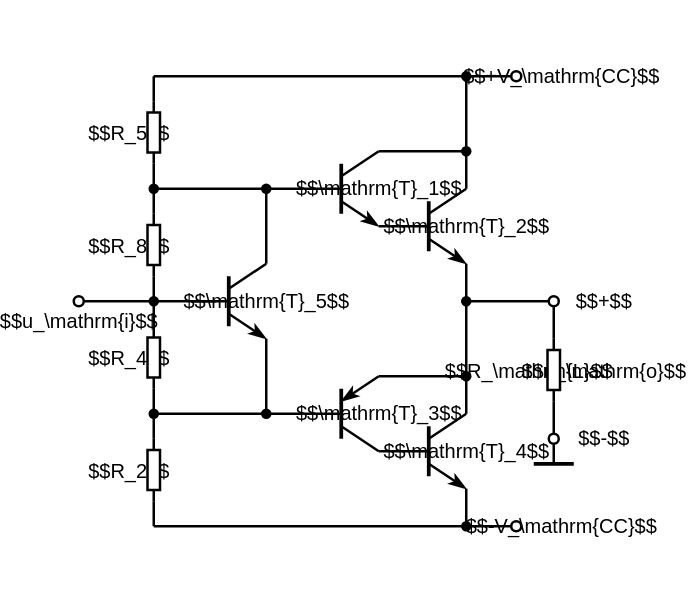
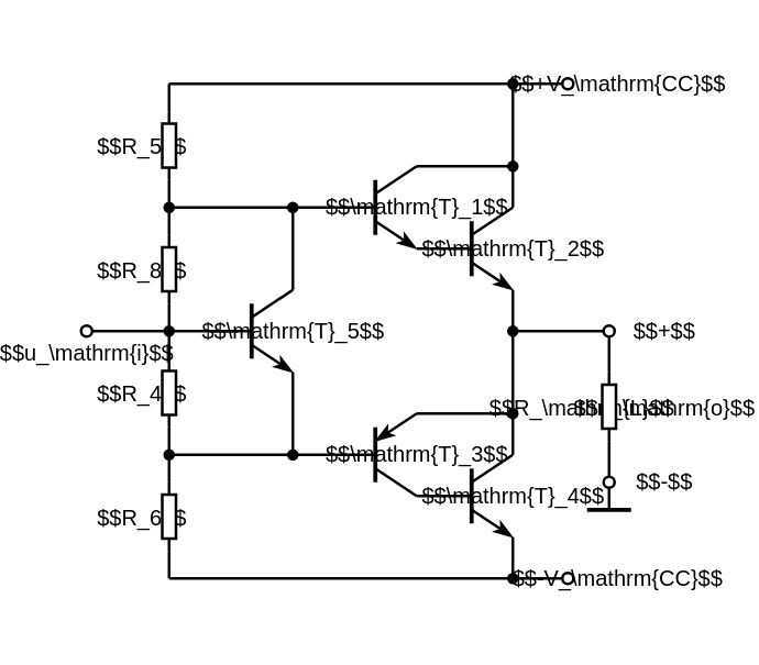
- <mxCell id="29" value="$$R_2$$" style="text;html=1;resizable=1;autosize=1;align=center;verticalAlign=middle;points=[];fillColor=none;strokeColor=none;rounded=0;fontSize=8;movable=1;rotatable=1;deletable=1;editable=1;connectable=0;allowArrows=0;" vertex="1" parent="1"><mxGeometry x="40" y="180" width="20" height="15" as="geometry" /></mxCell>
+ <mxCell id="29" value="$$R_6$$" style="text;html=1;resizable=1;autosize=1;align=center;verticalAlign=middle;points=[];fillColor=none;strokeColor=none;rounded=0;fontSize=8;movable=1;rotatable=1;deletable=1;editable=1;connectable=0;allowArrows=0;" vertex="1" parent="1"><mxGeometry x="40" y="180" width="20" height="15" as="geometry" /></mxCell>
